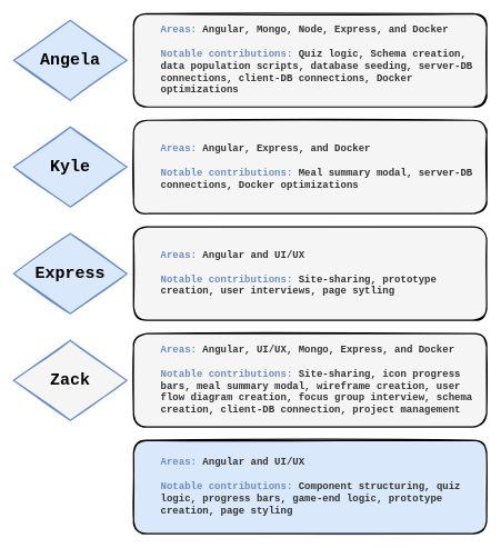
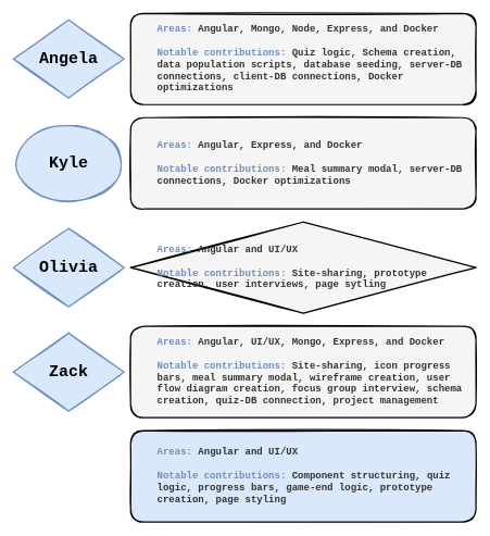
- <mxCell id="6" value="Kyle" style="rhombus;whiteSpace=wrap;html=1;strokeWidth=2;fillWeight=-1;hachureGap=8;fillStyle=solid;fillColor=#dae8fc;sketch=1;strokeColor=#6c8ebf;fontFamily=Courier New;fontSize=25;fontStyle=1" vertex="1" parent="5"><mxGeometry y="10" width="170" height="120" as="geometry" /></mxCell>
+ <mxCell id="6" value="Kyle" style="ellipse;whiteSpace=wrap;html=1;strokeWidth=2;fillWeight=-1;hachureGap=8;fillStyle=solid;fillColor=#dae8fc;sketch=1;strokeColor=#6c8ebf;fontFamily=Courier New;fontSize=25;fontStyle=1;" vertex="1" parent="5"><mxGeometry y="10" width="170" height="120" as="geometry" /></mxCell>
- <mxCell id="9" value="Express" style="rhombus;whiteSpace=wrap;html=1;strokeWidth=2;fillWeight=-1;hachureGap=8;fillStyle=solid;fillColor=#dae8fc;sketch=1;strokeColor=#6c8ebf;fontFamily=Courier New;fontSize=25;fontStyle=1" vertex="1" parent="8"><mxGeometry y="10" width="170" height="120" as="geometry" /></mxCell>
+ <mxCell id="9" value="Olivia" style="rhombus;whiteSpace=wrap;html=1;strokeWidth=2;fillWeight=-1;hachureGap=8;fillStyle=solid;fillColor=#dae8fc;sketch=1;strokeColor=#6c8ebf;fontFamily=Courier New;fontSize=25;fontStyle=1" vertex="1" parent="8"><mxGeometry y="10" width="170" height="120" as="geometry" /></mxCell>
- <mxCell id="10" value="&lt;blockquote style=&quot;margin: 0 0 0 40px ; border: none ; padding: 0px&quot;&gt;&lt;h4 style=&quot;text-align: left ; font-size: 15px&quot;&gt;&lt;span style=&quot;background-color: transparent&quot;&gt;&lt;b&gt;&lt;font color=&quot;#6c8ebf&quot;&gt;Areas:&lt;/font&gt;&lt;/b&gt; Angular and UI/UX&amp;nbsp;&lt;/span&gt;&lt;/h4&gt;&lt;/blockquote&gt;&lt;blockquote style=&quot;margin: 0 0 0 40px ; border: none ; padding: 0px&quot;&gt;&lt;h4 style=&quot;text-align: left ; font-size: 15px&quot;&gt;&lt;span style=&quot;background-color: transparent&quot;&gt;&lt;b&gt;&lt;font color=&quot;#6c8ebf&quot;&gt;Notable contributions:&lt;/font&gt;&lt;/b&gt;&amp;nbsp;Site-sharing, prototype creation, user interviews, page sytling&lt;/span&gt;&lt;/h4&gt;&lt;/blockquote&gt;" style="rounded=1;whiteSpace=wrap;html=1;strokeWidth=2;fillWeight=4;hachureGap=8;hachureAngle=45;sketch=1;fontFamily=Courier New;fontSize=25;fillStyle=solid;fillColor=#f5f5f5;fontColor=#333333;" vertex="1" parent="8"><mxGeometry x="180" width="530" height="140" as="geometry" /></mxCell>
+ <mxCell id="10" value="&lt;blockquote style=&quot;margin: 0 0 0 40px ; border: none ; padding: 0px&quot;&gt;&lt;h4 style=&quot;text-align: left ; font-size: 15px&quot;&gt;&lt;span style=&quot;background-color: transparent&quot;&gt;&lt;b&gt;&lt;font color=&quot;#6c8ebf&quot;&gt;Areas:&lt;/font&gt;&lt;/b&gt; Angular and UI/UX&amp;nbsp;&lt;/span&gt;&lt;/h4&gt;&lt;/blockquote&gt;&lt;blockquote style=&quot;margin: 0 0 0 40px ; border: none ; padding: 0px&quot;&gt;&lt;h4 style=&quot;text-align: left ; font-size: 15px&quot;&gt;&lt;span style=&quot;background-color: transparent&quot;&gt;&lt;b&gt;&lt;font color=&quot;#6c8ebf&quot;&gt;Notable contributions:&lt;/font&gt;&lt;/b&gt;&amp;nbsp;Site-sharing, prototype creation, user interviews, page sytling&lt;/span&gt;&lt;/h4&gt;&lt;/blockquote&gt;" style="rhombus;whiteSpace=wrap;html=1;strokeWidth=2;fillWeight=4;hachureGap=8;hachureAngle=45;sketch=1;fontFamily=Courier New;fontSize=25;fillStyle=solid;fillColor=#f5f5f5;fontColor=#333333;" vertex="1" parent="8"><mxGeometry x="180" width="530" height="140" as="geometry" /></mxCell>
- <mxCell id="12" value="Zack" style="rhombus;whiteSpace=wrap;html=1;strokeWidth=2;fillWeight=-1;hachureGap=8;fillStyle=solid;fillColor=#f5f5f5;sketch=1;strokeColor=#6c8ebf;fontFamily=Courier New;fontSize=25;fontStyle=1;" vertex="1" parent="11"><mxGeometry y="10" width="170" height="120" as="geometry" /></mxCell>
+ <mxCell id="12" value="Zack" style="rhombus;whiteSpace=wrap;html=1;strokeWidth=2;fillWeight=-1;hachureGap=8;fillStyle=solid;fillColor=#dae8fc;sketch=1;strokeColor=#6c8ebf;fontFamily=Courier New;fontSize=25;fontStyle=1" vertex="1" parent="11"><mxGeometry y="10" width="170" height="120" as="geometry" /></mxCell>
- <mxCell id="13" value="&lt;blockquote style=&quot;margin: 0 0 0 40px ; border: none ; padding: 0px&quot;&gt;&lt;h4 style=&quot;text-align: left ; font-size: 15px&quot;&gt;&lt;span style=&quot;background-color: transparent&quot;&gt;&lt;b&gt;&lt;font color=&quot;#6c8ebf&quot;&gt;Areas:&lt;/font&gt;&lt;/b&gt; Angular, UI/UX, Mongo, Express, and Docker&amp;nbsp;&lt;/span&gt;&lt;/h4&gt;&lt;/blockquote&gt;&lt;blockquote style=&quot;margin: 0 0 0 40px ; border: none ; padding: 0px&quot;&gt;&lt;h4 style=&quot;text-align: left ; font-size: 15px&quot;&gt;&lt;span style=&quot;background-color: transparent&quot;&gt;&lt;b&gt;&lt;font color=&quot;#6c8ebf&quot;&gt;Notable contributions:&lt;/font&gt;&lt;/b&gt;&amp;nbsp;Site-sharing, icon progress bars, meal summary modal, wireframe creation, user flow diagram creation, focus group interview, schema creation, client-DB connection, project management&lt;/span&gt;&lt;/h4&gt;&lt;/blockquote&gt;" style="rounded=1;whiteSpace=wrap;html=1;strokeWidth=2;fillWeight=4;hachureGap=8;hachureAngle=45;sketch=1;fontFamily=Courier New;fontSize=25;fillStyle=solid;fillColor=#f5f5f5;fontColor=#333333;" vertex="1" parent="11"><mxGeometry x="180" width="530" height="140" as="geometry" /></mxCell>
+ <mxCell id="13" value="&lt;blockquote style=&quot;margin: 0 0 0 40px ; border: none ; padding: 0px&quot;&gt;&lt;h4 style=&quot;text-align: left ; font-size: 15px&quot;&gt;&lt;span style=&quot;background-color: transparent&quot;&gt;&lt;b&gt;&lt;font color=&quot;#6c8ebf&quot;&gt;Areas:&lt;/font&gt;&lt;/b&gt; Angular, UI/UX, Mongo, Express, and Docker&amp;nbsp;&lt;/span&gt;&lt;/h4&gt;&lt;/blockquote&gt;&lt;blockquote style=&quot;margin: 0 0 0 40px ; border: none ; padding: 0px&quot;&gt;&lt;h4 style=&quot;text-align: left ; font-size: 15px&quot;&gt;&lt;span style=&quot;background-color: transparent&quot;&gt;&lt;b&gt;&lt;font color=&quot;#6c8ebf&quot;&gt;Notable contributions:&lt;/font&gt;&lt;/b&gt;&amp;nbsp;Site-sharing, icon progress bars, meal summary modal, wireframe creation, user flow diagram creation, focus group interview, schema creation, quiz-DB connection, project management&lt;/span&gt;&lt;/h4&gt;&lt;/blockquote&gt;" style="rounded=1;whiteSpace=wrap;html=1;strokeWidth=2;fillWeight=4;hachureGap=8;hachureAngle=45;sketch=1;fontFamily=Courier New;fontSize=25;fillStyle=solid;fillColor=#f5f5f5;fontColor=#333333;" vertex="1" parent="11"><mxGeometry x="180" width="530" height="140" as="geometry" /></mxCell>
